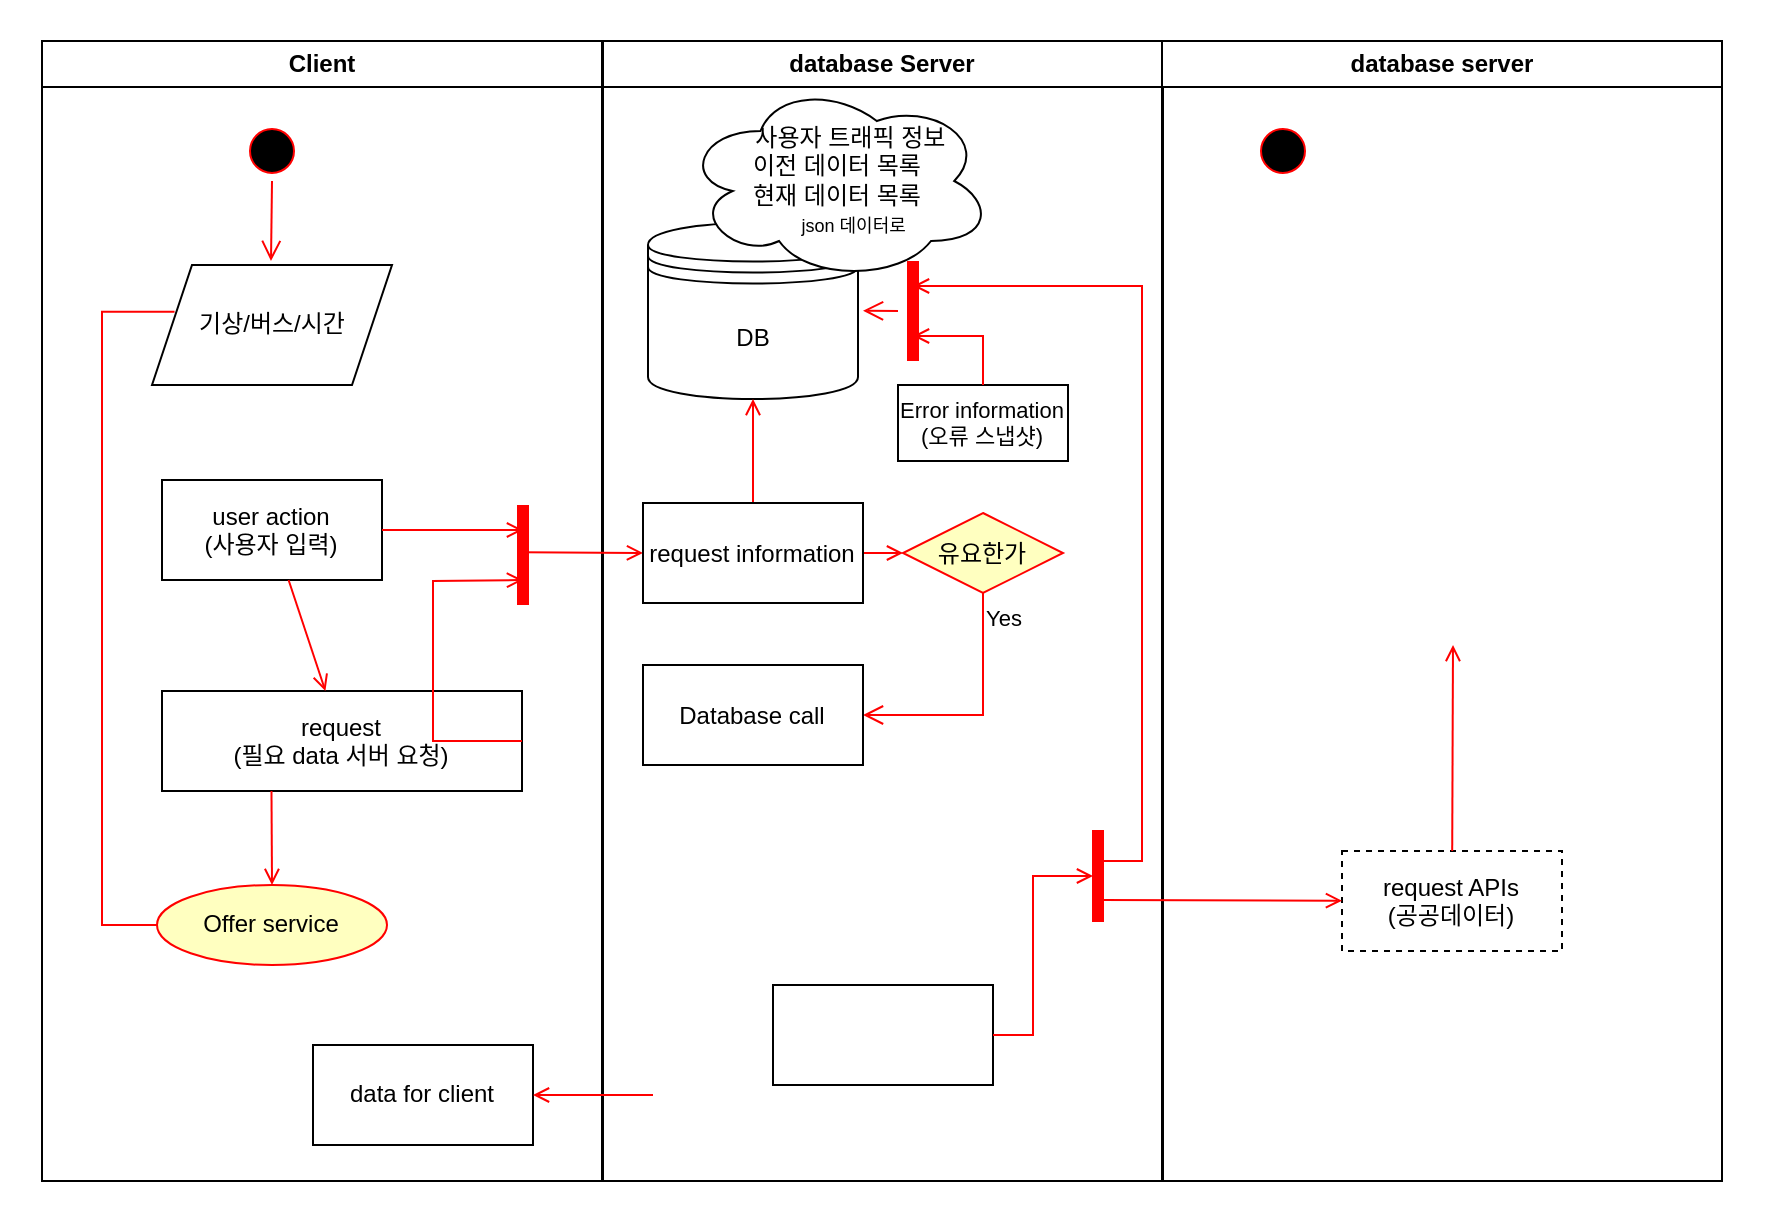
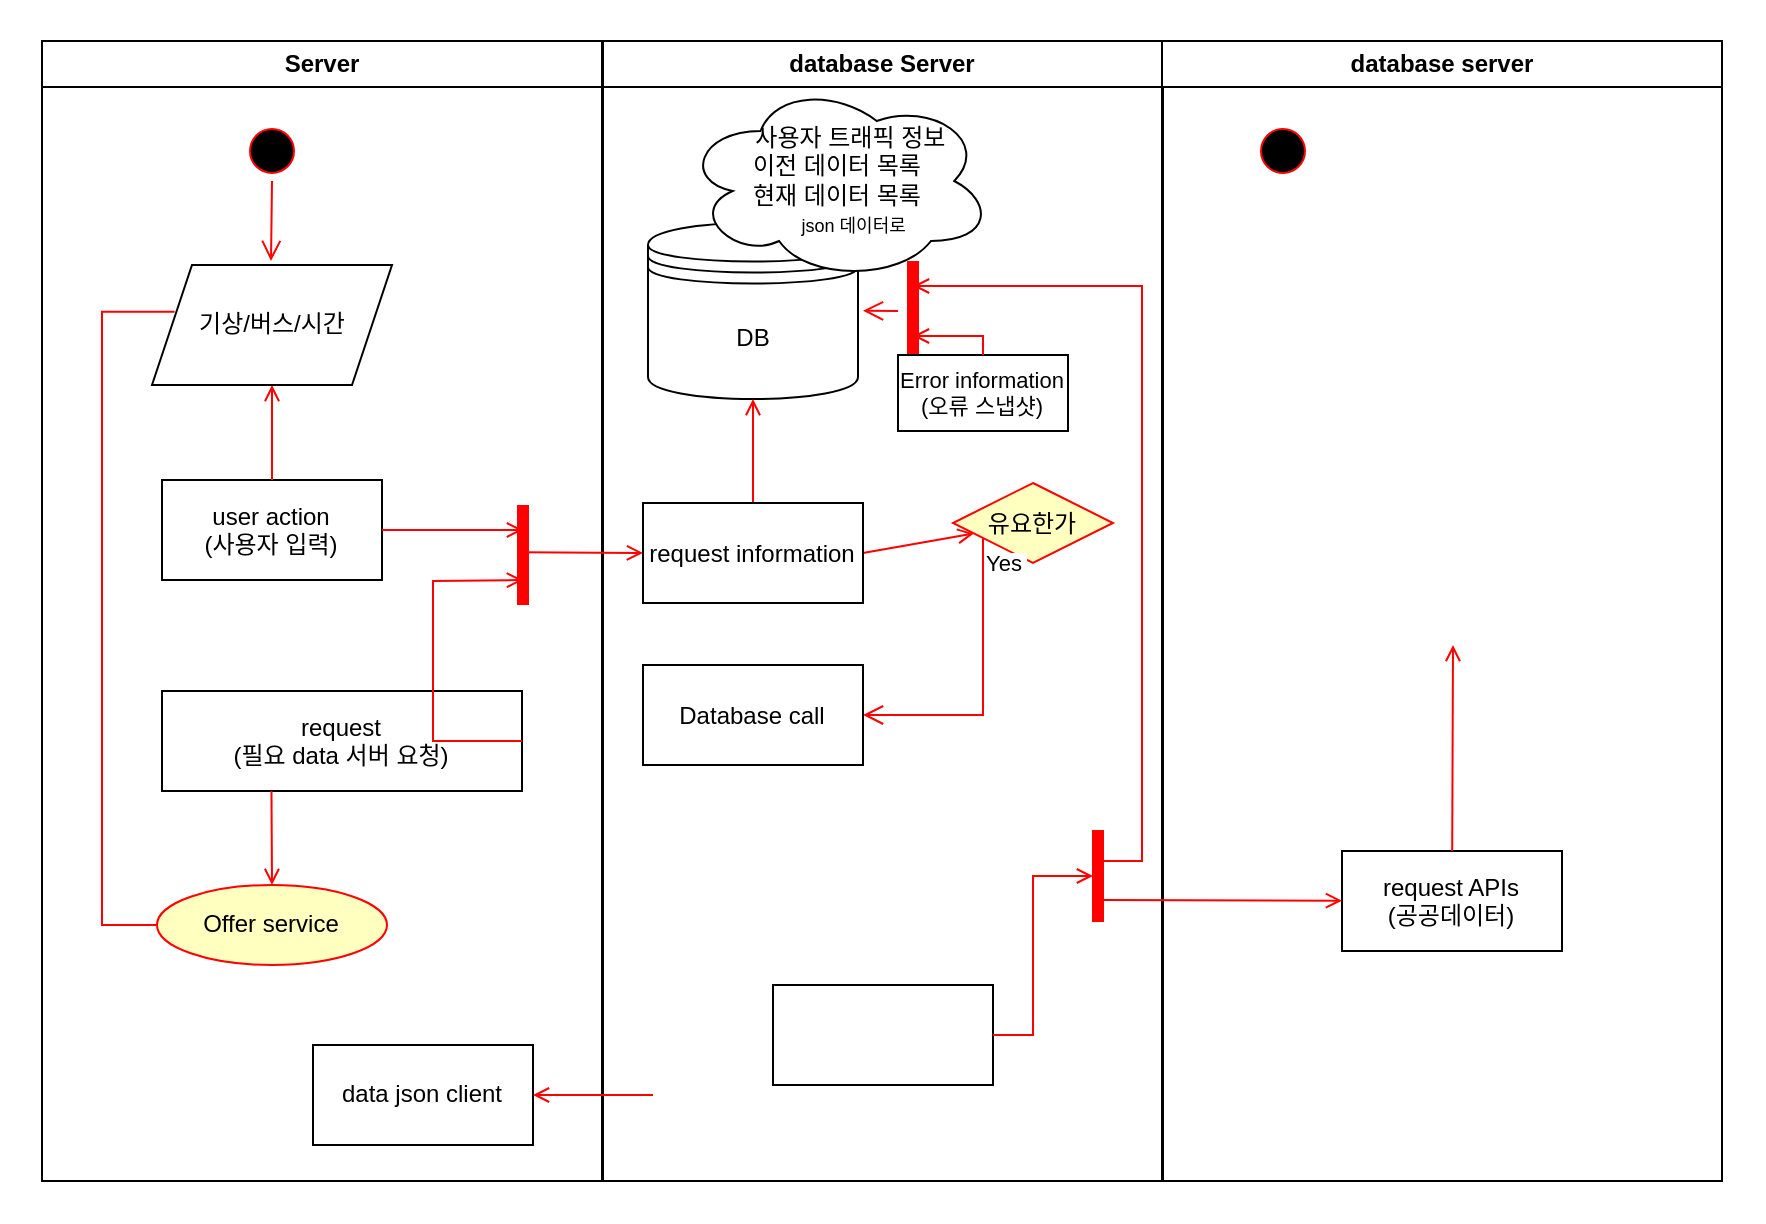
- <mxCell id="2" value="Client" style="swimlane;whiteSpace=wrap" parent="1" vertex="1"><mxGeometry x="20.5" y="20" width="280" height="570" as="geometry" /></mxCell>
+ <mxCell id="2" value="Server" style="swimlane;whiteSpace=wrap" parent="1" vertex="1"><mxGeometry x="20.5" y="20" width="280" height="570" as="geometry" /></mxCell>
- <mxCell id="28" value="Error information&#10;(오류 스냅샷)" style="fontSize=11;" vertex="1" parent="16"><mxGeometry x="147.5" y="172" width="85" height="38" as="geometry" /></mxCell>
+ <mxCell id="28" value="Error information&#10;(오류 스냅샷)" style="fontSize=11;" vertex="1" parent="16"><mxGeometry x="147.5" y="157" width="85" height="38" as="geometry" /></mxCell>
- <mxCell id="17" value="유요한가" style="rhombus;fillColor=#ffffc0;strokeColor=#ff0000;" parent="16" vertex="1"><mxGeometry x="150" y="236" width="80" height="40" as="geometry" /></mxCell>
+ <mxCell id="17" value="유요한가" style="rhombus;fillColor=#ffffc0;strokeColor=#ff0000;" parent="16" vertex="1"><mxGeometry x="175" y="221" width="80" height="40" as="geometry" /></mxCell>
- <mxCell id="7" value="" style="endArrow=open;strokeColor=#FF0000;endFill=1;rounded=0" parent="2" source="5" target="6" edge="1"><mxGeometry relative="1" as="geometry" /></mxCell>
+ <mxCell id="7" value="" style="endArrow=open;strokeColor=#FF0000;endFill=1;rounded=0;" parent="2" source="5" target="15" edge="1"><mxGeometry relative="1" as="geometry" /></mxCell>
- <mxCell id="32" value="request APIs&#10;(공공데이터)" style="dashed=1;" parent="31" vertex="1"><mxGeometry x="90" y="405" width="110" height="50" as="geometry" /></mxCell>
+ <mxCell id="32" value="request APIs&#10;(공공데이터)" style="" parent="31" vertex="1"><mxGeometry x="90" y="405" width="110" height="50" as="geometry" /></mxCell>
- <mxCell id="11" value="data for client" style="html=1;whiteSpace=wrap;" vertex="1" parent="2"><mxGeometry x="135.5" y="502" width="110" height="50" as="geometry" /></mxCell>
+ <mxCell id="11" value="data json client" style="html=1;whiteSpace=wrap;" vertex="1" parent="2"><mxGeometry x="135.5" y="502" width="110" height="50" as="geometry" /></mxCell>
